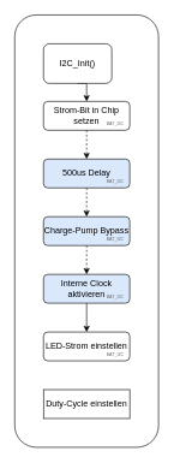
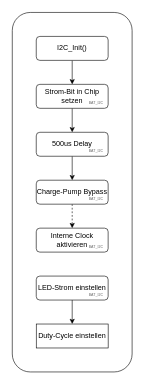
- <mxCell id="4" value="I2C_Init()" style="rounded=1;whiteSpace=wrap;html=1;" vertex="1" parent="1"><mxGeometry x="60" y="60" width="95" height="55" as="geometry" /></mxCell>
+ <mxCell id="4" value="I2C_Init()" style="rounded=1;whiteSpace=wrap;html=1;" vertex="1" parent="1"><mxGeometry x="60" y="60" width="120" height="40" as="geometry" /></mxCell>
- <mxCell id="5" style="edgeStyle=orthogonalEdgeStyle;rounded=0;orthogonalLoop=1;jettySize=auto;html=1;exitX=0.5;exitY=1;exitDx=0;exitDy=0;entryX=0.5;entryY=0;entryDx=0;entryDy=0;fontSize=6;fontColor=#000000;dashed=1;" edge="1" parent="1" source="6" target="9"><mxGeometry relative="1" as="geometry" /></mxCell>
+ <mxCell id="5" style="edgeStyle=orthogonalEdgeStyle;rounded=0;orthogonalLoop=1;jettySize=auto;html=1;exitX=0.5;exitY=1;exitDx=0;exitDy=0;entryX=0.5;entryY=0;entryDx=0;entryDy=0;fontSize=6;fontColor=#000000;" edge="1" parent="1" source="6" target="9"><mxGeometry relative="1" as="geometry" /></mxCell>
- <mxCell id="9" value="500us Delay" style="rounded=1;whiteSpace=wrap;html=1;fillColor=#dae8fc;" vertex="1" parent="1"><mxGeometry x="60" y="220" width="120" height="40" as="geometry" /></mxCell>
+ <mxCell id="9" value="500us Delay" style="rounded=1;whiteSpace=wrap;html=1;" vertex="1" parent="1"><mxGeometry x="60" y="220" width="120" height="40" as="geometry" /></mxCell>
- <mxCell id="8" style="edgeStyle=orthogonalEdgeStyle;rounded=0;orthogonalLoop=1;jettySize=auto;html=1;exitX=0.5;exitY=1;exitDx=0;exitDy=0;entryX=0.5;entryY=0;entryDx=0;entryDy=0;fontSize=6;fontColor=#000000;dashed=1;" edge="1" parent="1" source="9" target="12"><mxGeometry relative="1" as="geometry" /></mxCell>
+ <mxCell id="8" style="edgeStyle=orthogonalEdgeStyle;rounded=0;orthogonalLoop=1;jettySize=auto;html=1;exitX=0.5;exitY=1;exitDx=0;exitDy=0;entryX=0.5;entryY=0;entryDx=0;entryDy=0;fontSize=6;fontColor=#000000;" edge="1" parent="1" source="9" target="12"><mxGeometry relative="1" as="geometry" /></mxCell>
- <mxCell id="12" value="Charge-Pump Bypass" style="rounded=1;whiteSpace=wrap;html=1;fillColor=#dae8fc;" vertex="1" parent="1"><mxGeometry x="60" y="300" width="120" height="40" as="geometry" /></mxCell>
+ <mxCell id="12" value="Charge-Pump Bypass" style="rounded=1;whiteSpace=wrap;html=1;" vertex="1" parent="1"><mxGeometry x="60" y="300" width="120" height="40" as="geometry" /></mxCell>
- <mxCell id="15" value="Interne Clock aktivieren" style="rounded=1;whiteSpace=wrap;html=1;fillColor=#dae8fc;" vertex="1" parent="1"><mxGeometry x="60" y="380" width="120" height="40" as="geometry" /></mxCell>
+ <mxCell id="15" value="Interne Clock aktivieren" style="rounded=1;whiteSpace=wrap;html=1;" vertex="1" parent="1"><mxGeometry x="60" y="380" width="120" height="40" as="geometry" /></mxCell>
- <mxCell id="14" style="edgeStyle=orthogonalEdgeStyle;rounded=0;orthogonalLoop=1;jettySize=auto;html=1;exitX=0.5;exitY=1;exitDx=0;exitDy=0;entryX=0.5;entryY=0;entryDx=0;entryDy=0;fontSize=6;fontColor=#000000;" edge="1" parent="1" source="15" target="18"><mxGeometry relative="1" as="geometry" /></mxCell>
+ <mxCell id="17" style="edgeStyle=orthogonalEdgeStyle;rounded=0;orthogonalLoop=1;jettySize=auto;html=1;exitX=0.5;exitY=1;exitDx=0;exitDy=0;entryX=0.5;entryY=0;entryDx=0;entryDy=0;fontSize=6;fontColor=#000000;" edge="1" parent="1" source="18" target="20"><mxGeometry relative="1" as="geometry" /></mxCell>
